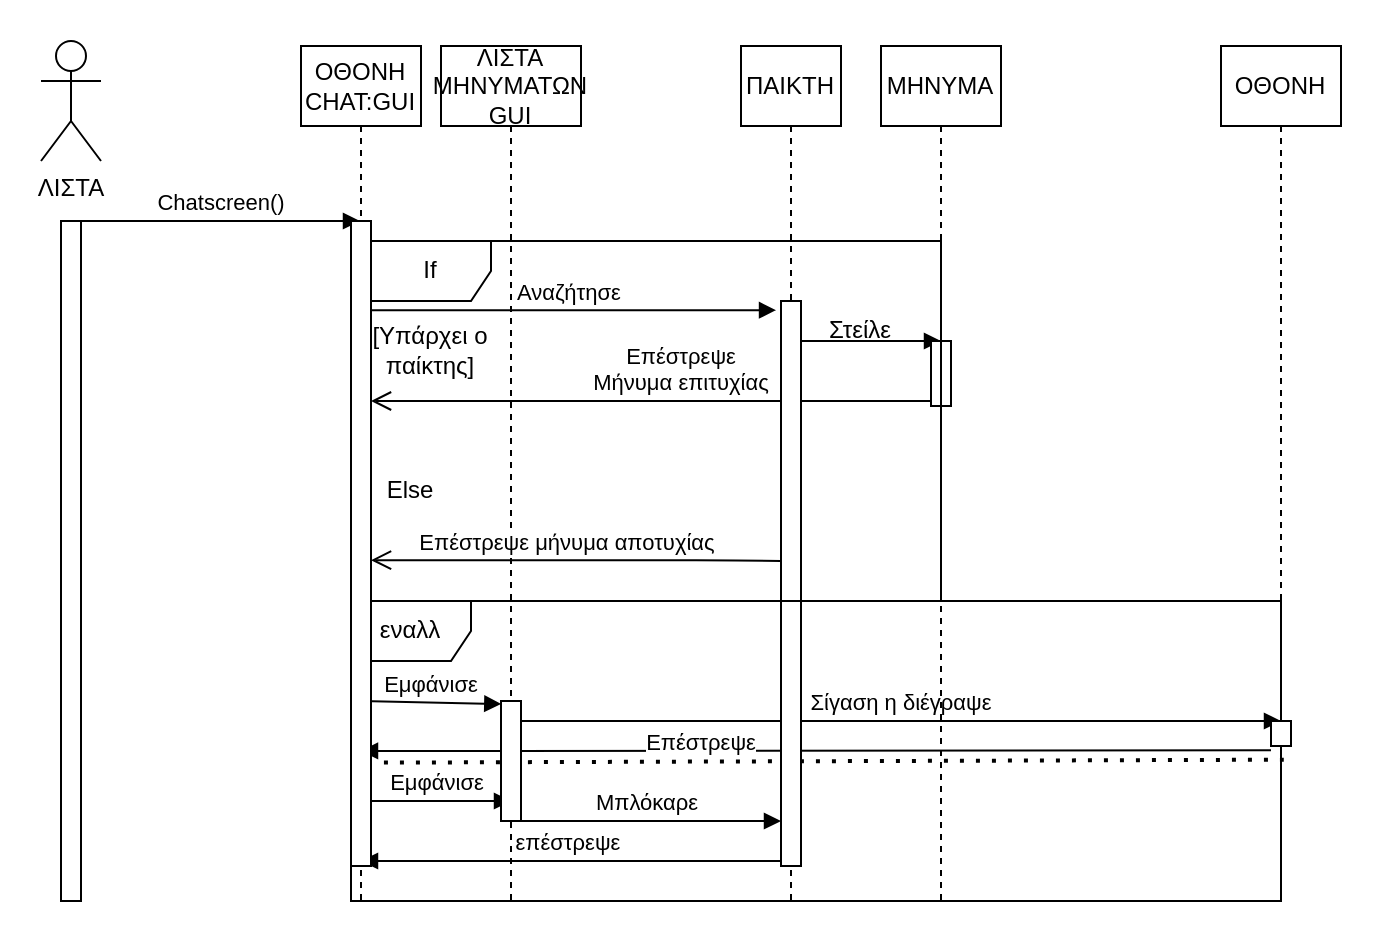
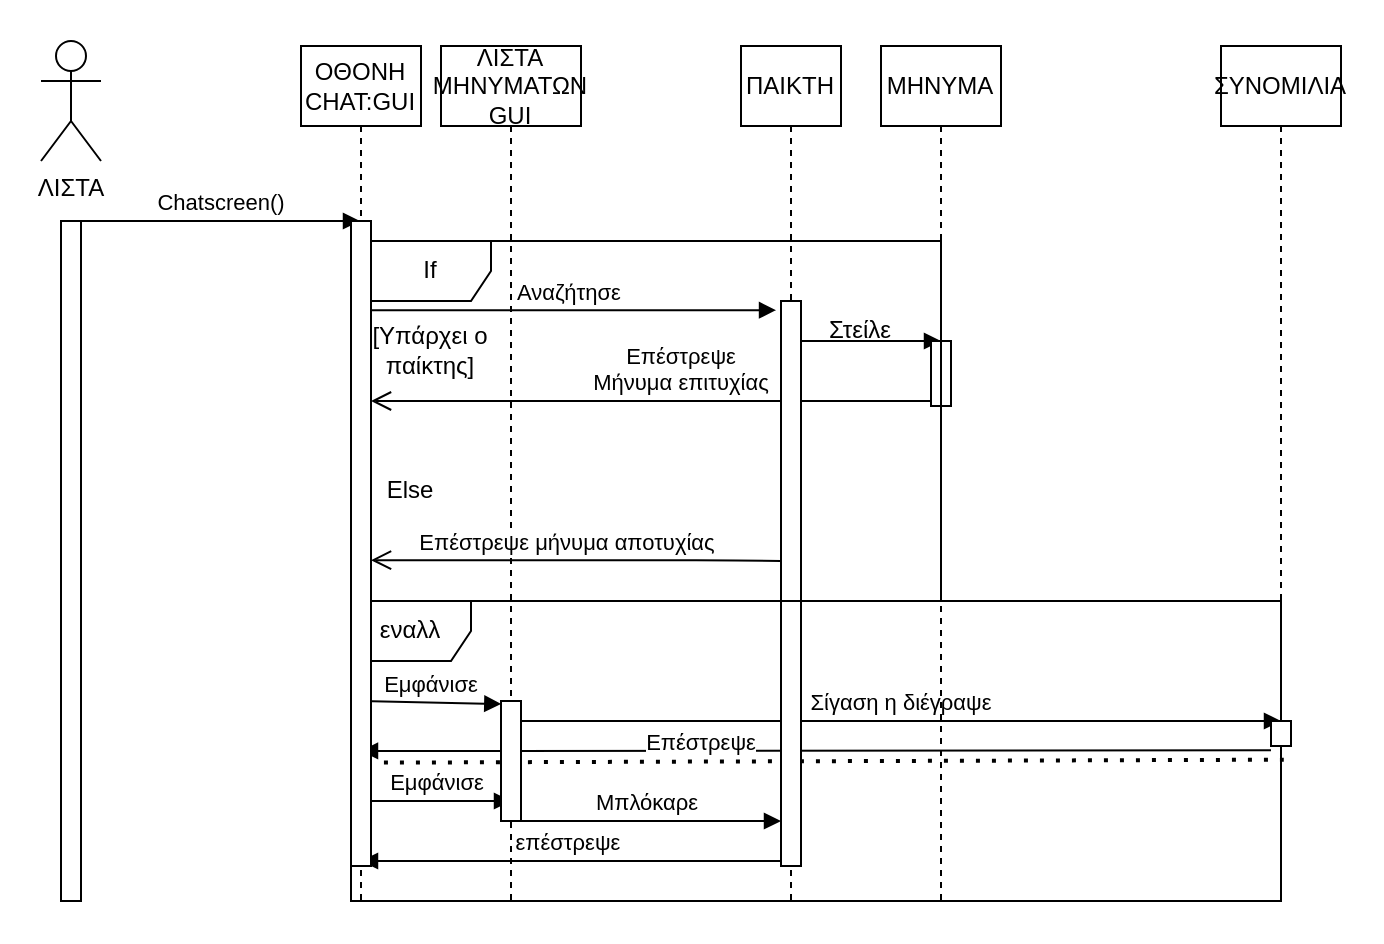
- <mxCell id="30" value="OΘΟΝΗ" style="shape=umlLifeline;perimeter=lifelinePerimeter;whiteSpace=wrap;html=1;container=1;collapsible=0;recursiveResize=0;outlineConnect=0;" parent="1" vertex="1"><mxGeometry x="610" y="22.5" width="60" height="427.5" as="geometry" /></mxCell>
+ <mxCell id="30" value="ΣΥΝΟΜΙΛΙΑ" style="shape=umlLifeline;perimeter=lifelinePerimeter;whiteSpace=wrap;html=1;container=1;collapsible=0;recursiveResize=0;outlineConnect=0;" parent="1" vertex="1"><mxGeometry x="610" y="22.5" width="60" height="427.5" as="geometry" /></mxCell>
